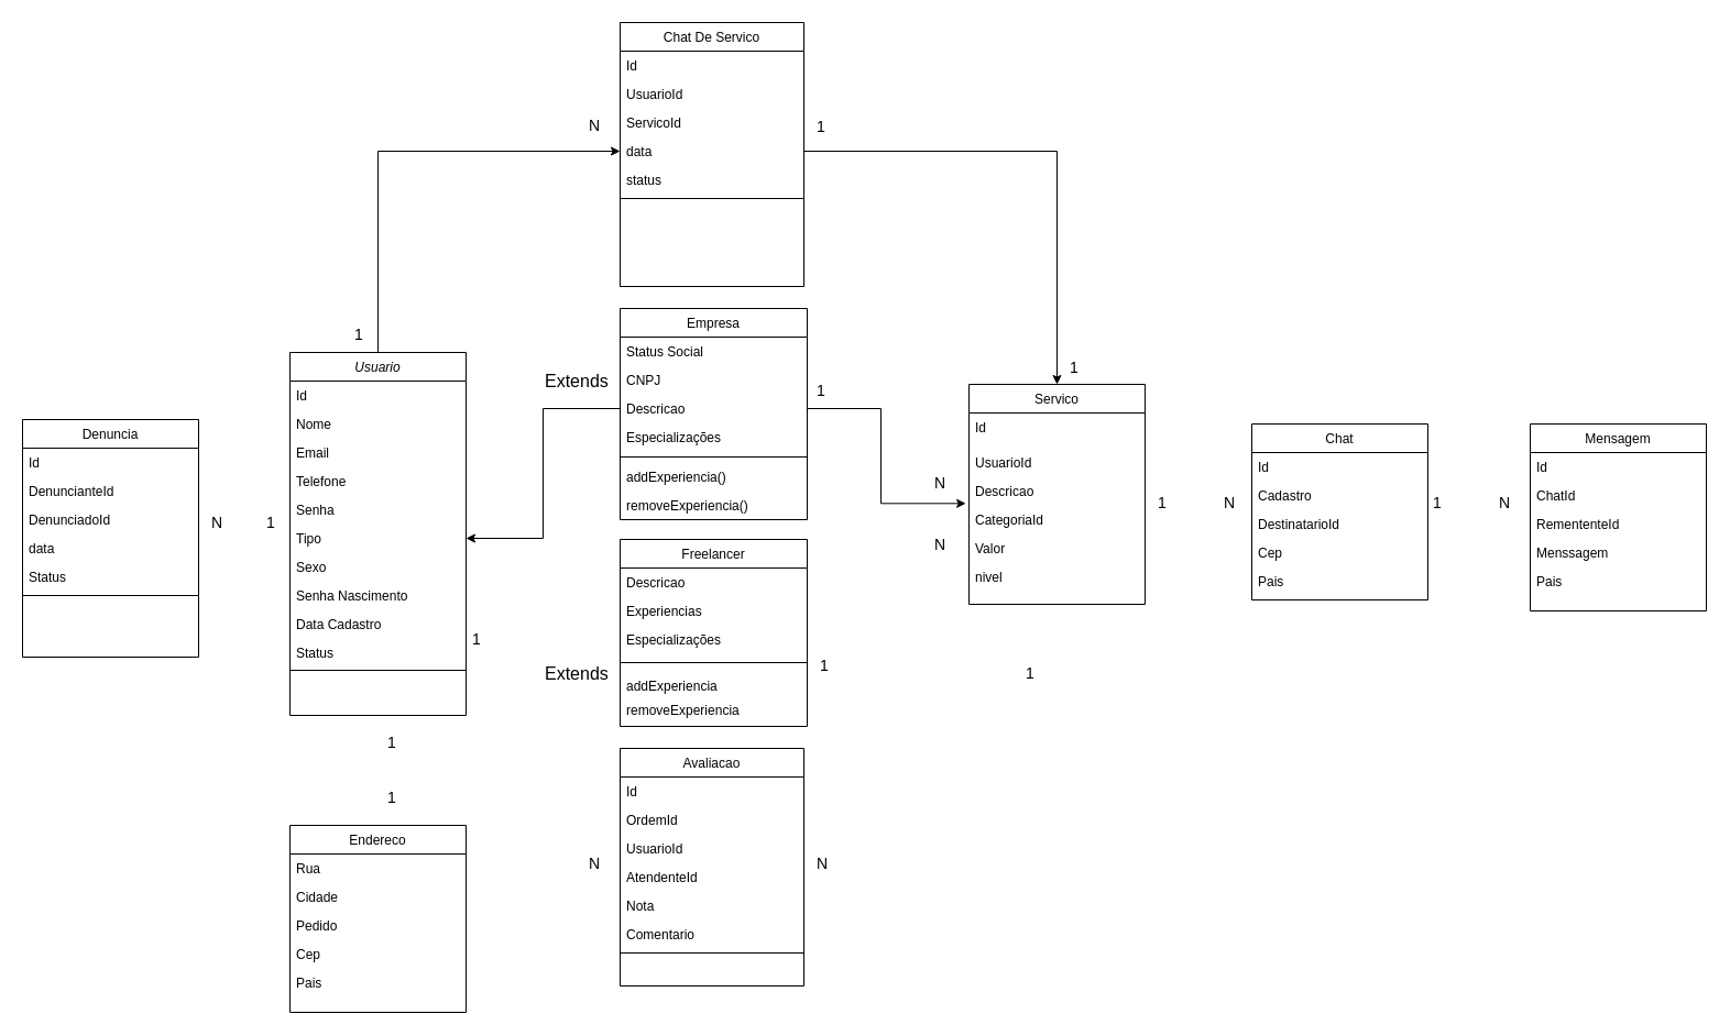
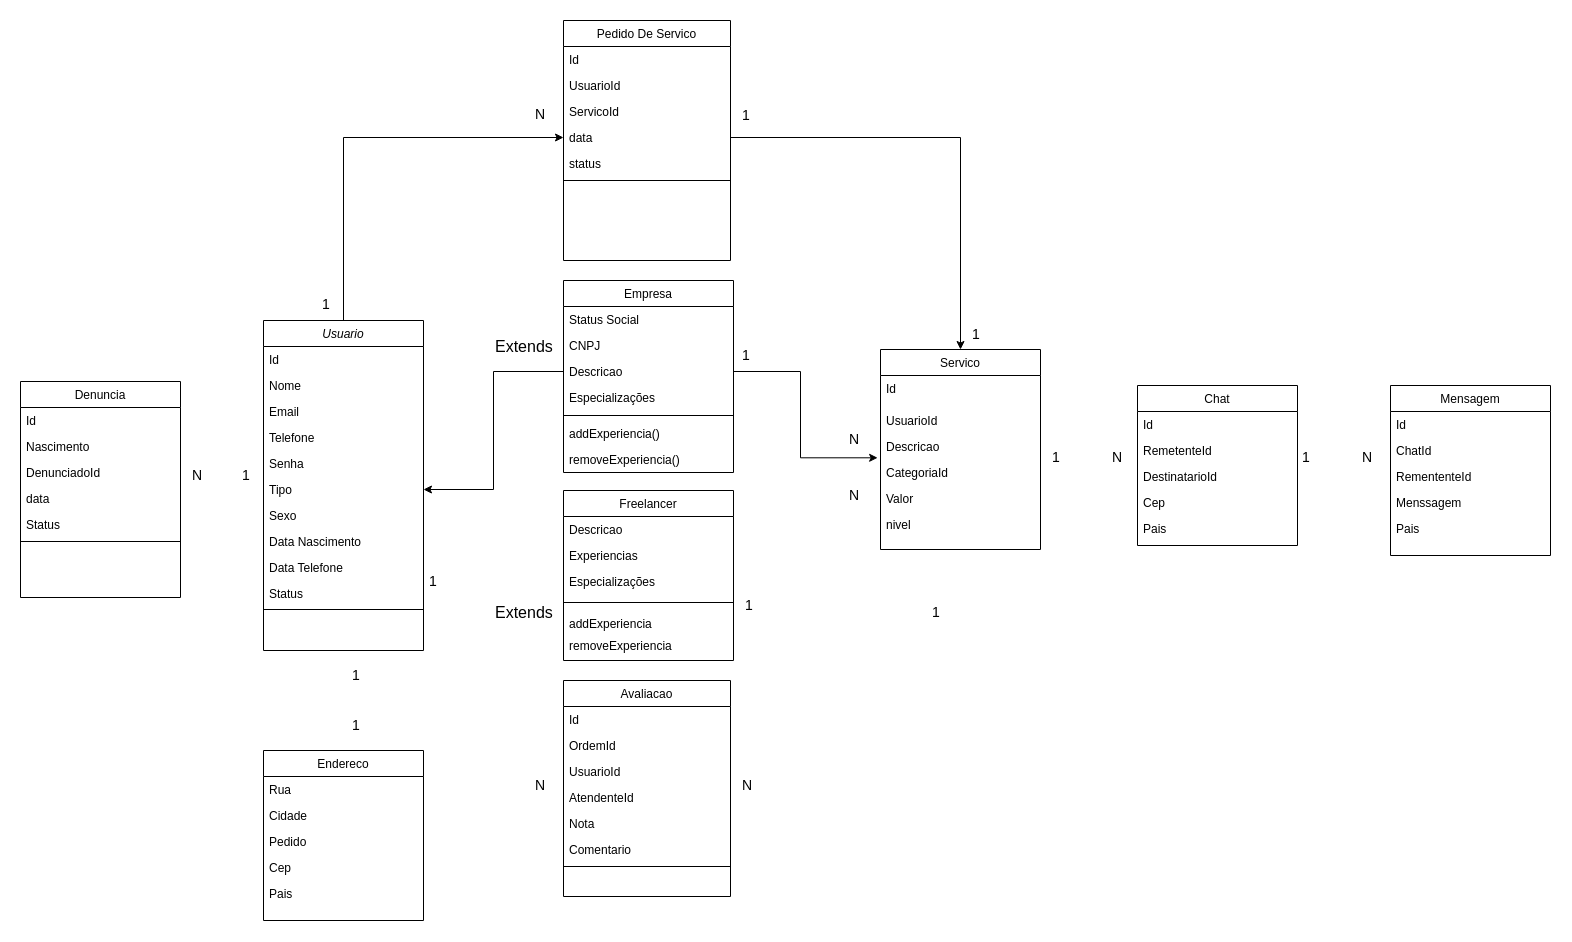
- <mxCell id="43" value="Chat De Servico" style="swimlane;fontStyle=0;align=center;verticalAlign=top;childLayout=stackLayout;horizontal=1;startSize=26;horizontalStack=0;resizeParent=1;resizeLast=0;collapsible=1;marginBottom=0;rounded=0;shadow=0;strokeWidth=1;" parent="1" vertex="1"><mxGeometry x="563" y="20" width="167" height="240" as="geometry"><mxRectangle x="550" y="140" width="160" height="26" as="alternateBounds" /></mxGeometry></mxCell>
+ <mxCell id="43" value="Pedido De Servico" style="swimlane;fontStyle=0;align=center;verticalAlign=top;childLayout=stackLayout;horizontal=1;startSize=26;horizontalStack=0;resizeParent=1;resizeLast=0;collapsible=1;marginBottom=0;rounded=0;shadow=0;strokeWidth=1;" parent="1" vertex="1"><mxGeometry x="563" y="20" width="167" height="240" as="geometry"><mxRectangle x="550" y="140" width="160" height="26" as="alternateBounds" /></mxGeometry></mxCell>
- <mxCell id="64" value="DenuncianteId" style="text;align=left;verticalAlign=top;spacingLeft=4;spacingRight=4;overflow=hidden;rotatable=0;points=[[0,0.5],[1,0.5]];portConstraint=eastwest;rounded=0;shadow=0;html=0;" parent="62" vertex="1"><mxGeometry y="52" width="160" height="26" as="geometry" /></mxCell>
+ <mxCell id="64" value="Nascimento" style="text;align=left;verticalAlign=top;spacingLeft=4;spacingRight=4;overflow=hidden;rotatable=0;points=[[0,0.5],[1,0.5]];portConstraint=eastwest;rounded=0;shadow=0;html=0;" parent="62" vertex="1"><mxGeometry y="52" width="160" height="26" as="geometry" /></mxCell>
- <mxCell id="52" value="Cadastro" style="text;align=left;verticalAlign=top;spacingLeft=4;spacingRight=4;overflow=hidden;rotatable=0;points=[[0,0.5],[1,0.5]];portConstraint=eastwest;rounded=0;shadow=0;html=0;" parent="50" vertex="1"><mxGeometry y="52" width="160" height="26" as="geometry" /></mxCell>
+ <mxCell id="52" value="RemetenteId" style="text;align=left;verticalAlign=top;spacingLeft=4;spacingRight=4;overflow=hidden;rotatable=0;points=[[0,0.5],[1,0.5]];portConstraint=eastwest;rounded=0;shadow=0;html=0;" parent="50" vertex="1"><mxGeometry y="52" width="160" height="26" as="geometry" /></mxCell>
- <mxCell id="11" value="Senha Nascimento" style="text;align=left;verticalAlign=top;spacingLeft=4;spacingRight=4;overflow=hidden;rotatable=0;points=[[0,0.5],[1,0.5]];portConstraint=eastwest;rounded=0;shadow=0;html=0;" parent="3" vertex="1"><mxGeometry y="208" width="160" height="26" as="geometry" /></mxCell>
+ <mxCell id="11" value="Data Nascimento" style="text;align=left;verticalAlign=top;spacingLeft=4;spacingRight=4;overflow=hidden;rotatable=0;points=[[0,0.5],[1,0.5]];portConstraint=eastwest;rounded=0;shadow=0;html=0;" parent="3" vertex="1"><mxGeometry y="208" width="160" height="26" as="geometry" /></mxCell>
- <mxCell id="12" value="Data Cadastro" style="text;align=left;verticalAlign=top;spacingLeft=4;spacingRight=4;overflow=hidden;rotatable=0;points=[[0,0.5],[1,0.5]];portConstraint=eastwest;rounded=0;shadow=0;html=0;" parent="3" vertex="1"><mxGeometry y="234" width="160" height="26" as="geometry" /></mxCell>
+ <mxCell id="12" value="Data Telefone" style="text;align=left;verticalAlign=top;spacingLeft=4;spacingRight=4;overflow=hidden;rotatable=0;points=[[0,0.5],[1,0.5]];portConstraint=eastwest;rounded=0;shadow=0;html=0;" parent="3" vertex="1"><mxGeometry y="234" width="160" height="26" as="geometry" /></mxCell>
